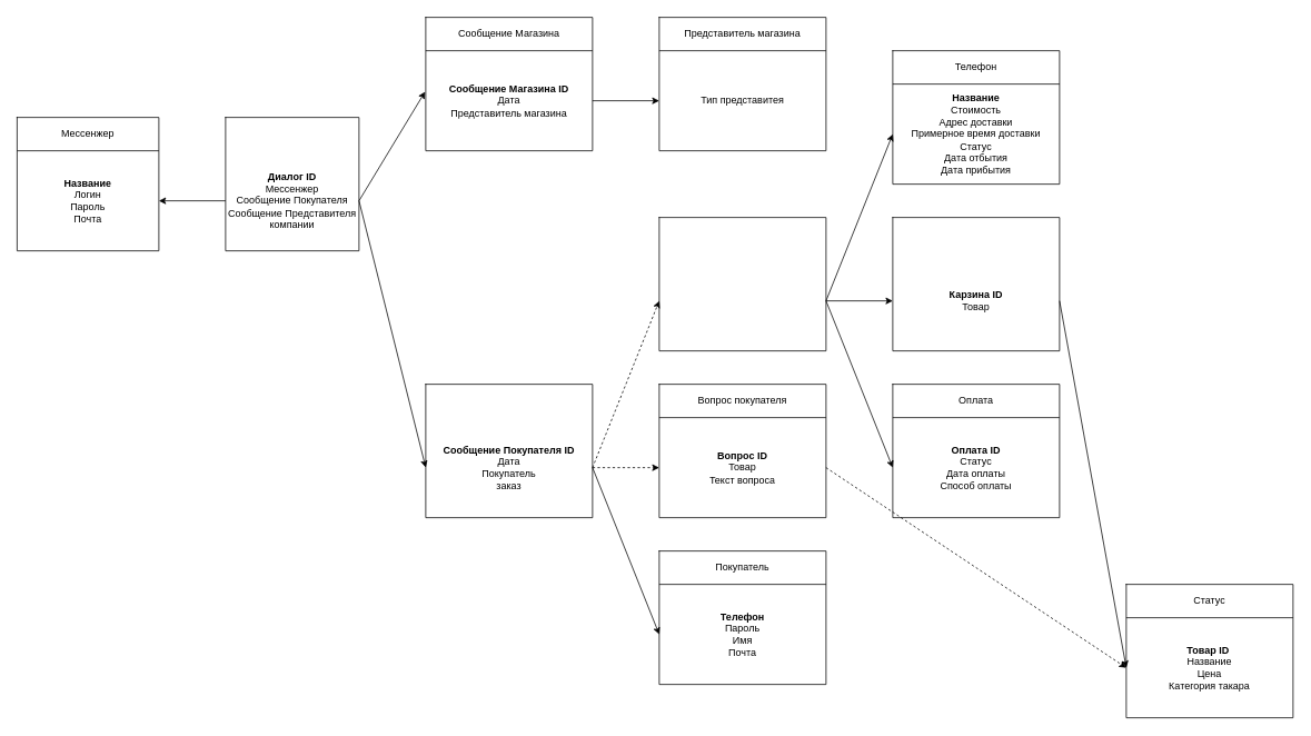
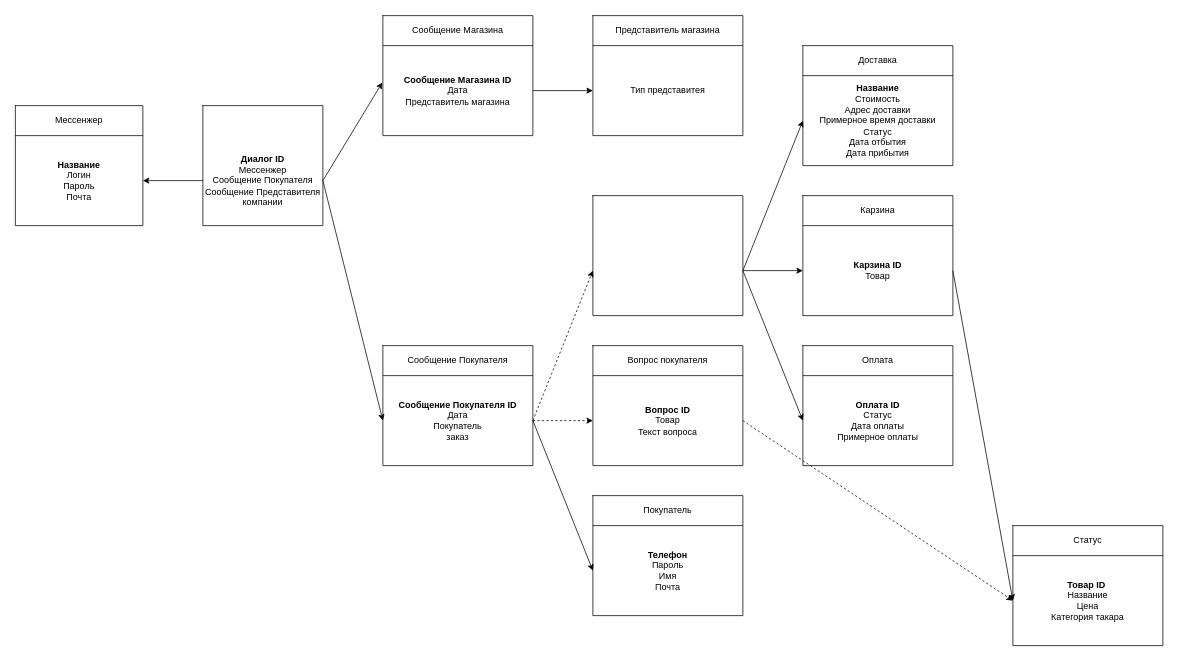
- <mxCell id="49" value="Телефон" style="shape=partialRectangle;html=1;whiteSpace=wrap;connectable=0;overflow=hidden;fillColor=none;top=0;left=0;bottom=0;right=0;" parent="48" vertex="1"><mxGeometry width="200" height="40" as="geometry" /></mxCell>
+ <mxCell id="49" value="Доставка" style="shape=partialRectangle;html=1;whiteSpace=wrap;connectable=0;overflow=hidden;fillColor=none;top=0;left=0;bottom=0;right=0;" parent="48" vertex="1"><mxGeometry width="200" height="40" as="geometry" /></mxCell>
+ <mxCell id="24" value="Карзина" style="shape=partialRectangle;html=1;whiteSpace=wrap;connectable=0;overflow=hidden;fillColor=none;top=0;left=0;bottom=0;right=0;" parent="23" vertex="1"><mxGeometry width="200" height="40" as="geometry" /></mxCell>
+ <mxCell id="10" value="Сообщение Покупателя" style="shape=partialRectangle;html=1;whiteSpace=wrap;connectable=0;overflow=hidden;fillColor=none;top=0;left=0;bottom=0;right=0;" parent="9" vertex="1"><mxGeometry width="200" height="40" as="geometry" /></mxCell>
- <mxCell id="56" value="&lt;b&gt;Оплата ID&lt;br&gt;&lt;/b&gt;Статус&lt;br&gt;Дата оплаты&lt;br&gt;Способ оплаты&lt;b&gt;&lt;br&gt;&lt;/b&gt;" style="shape=partialRectangle;html=1;whiteSpace=wrap;connectable=0;overflow=hidden;fillColor=none;top=0;left=0;bottom=0;right=0;" parent="55" vertex="1"><mxGeometry width="200" height="120" as="geometry" /></mxCell>
+ <mxCell id="56" value="&lt;b&gt;Оплата ID&lt;br&gt;&lt;/b&gt;Статус&lt;br&gt;Дата оплаты&lt;br&gt;Примерное оплаты&lt;b&gt;&lt;br&gt;&lt;/b&gt;" style="shape=partialRectangle;html=1;whiteSpace=wrap;connectable=0;overflow=hidden;fillColor=none;top=0;left=0;bottom=0;right=0;" parent="55" vertex="1"><mxGeometry width="200" height="120" as="geometry" /></mxCell>
